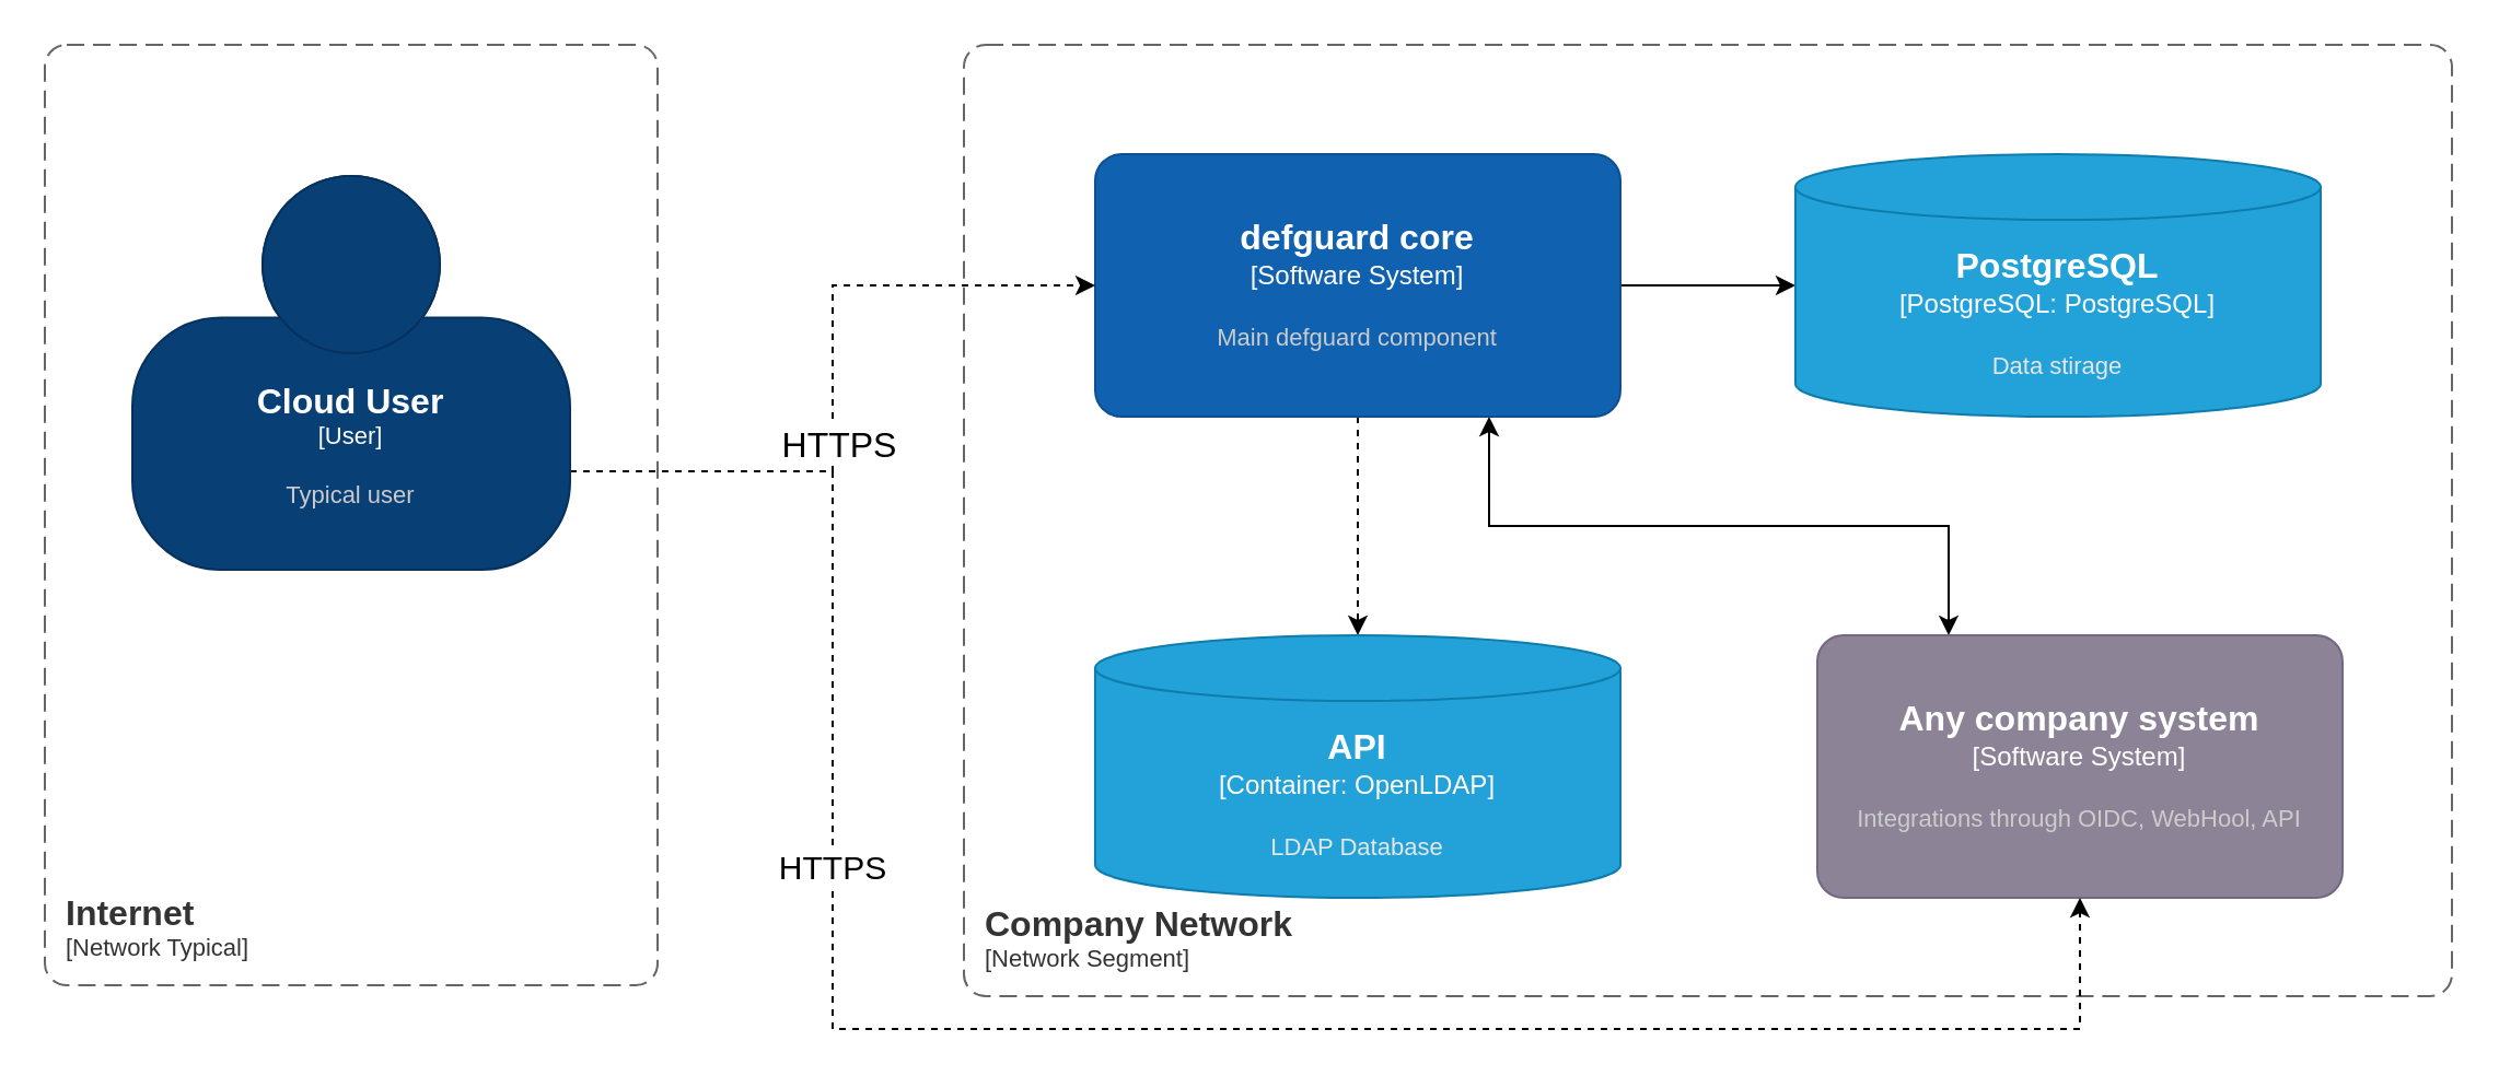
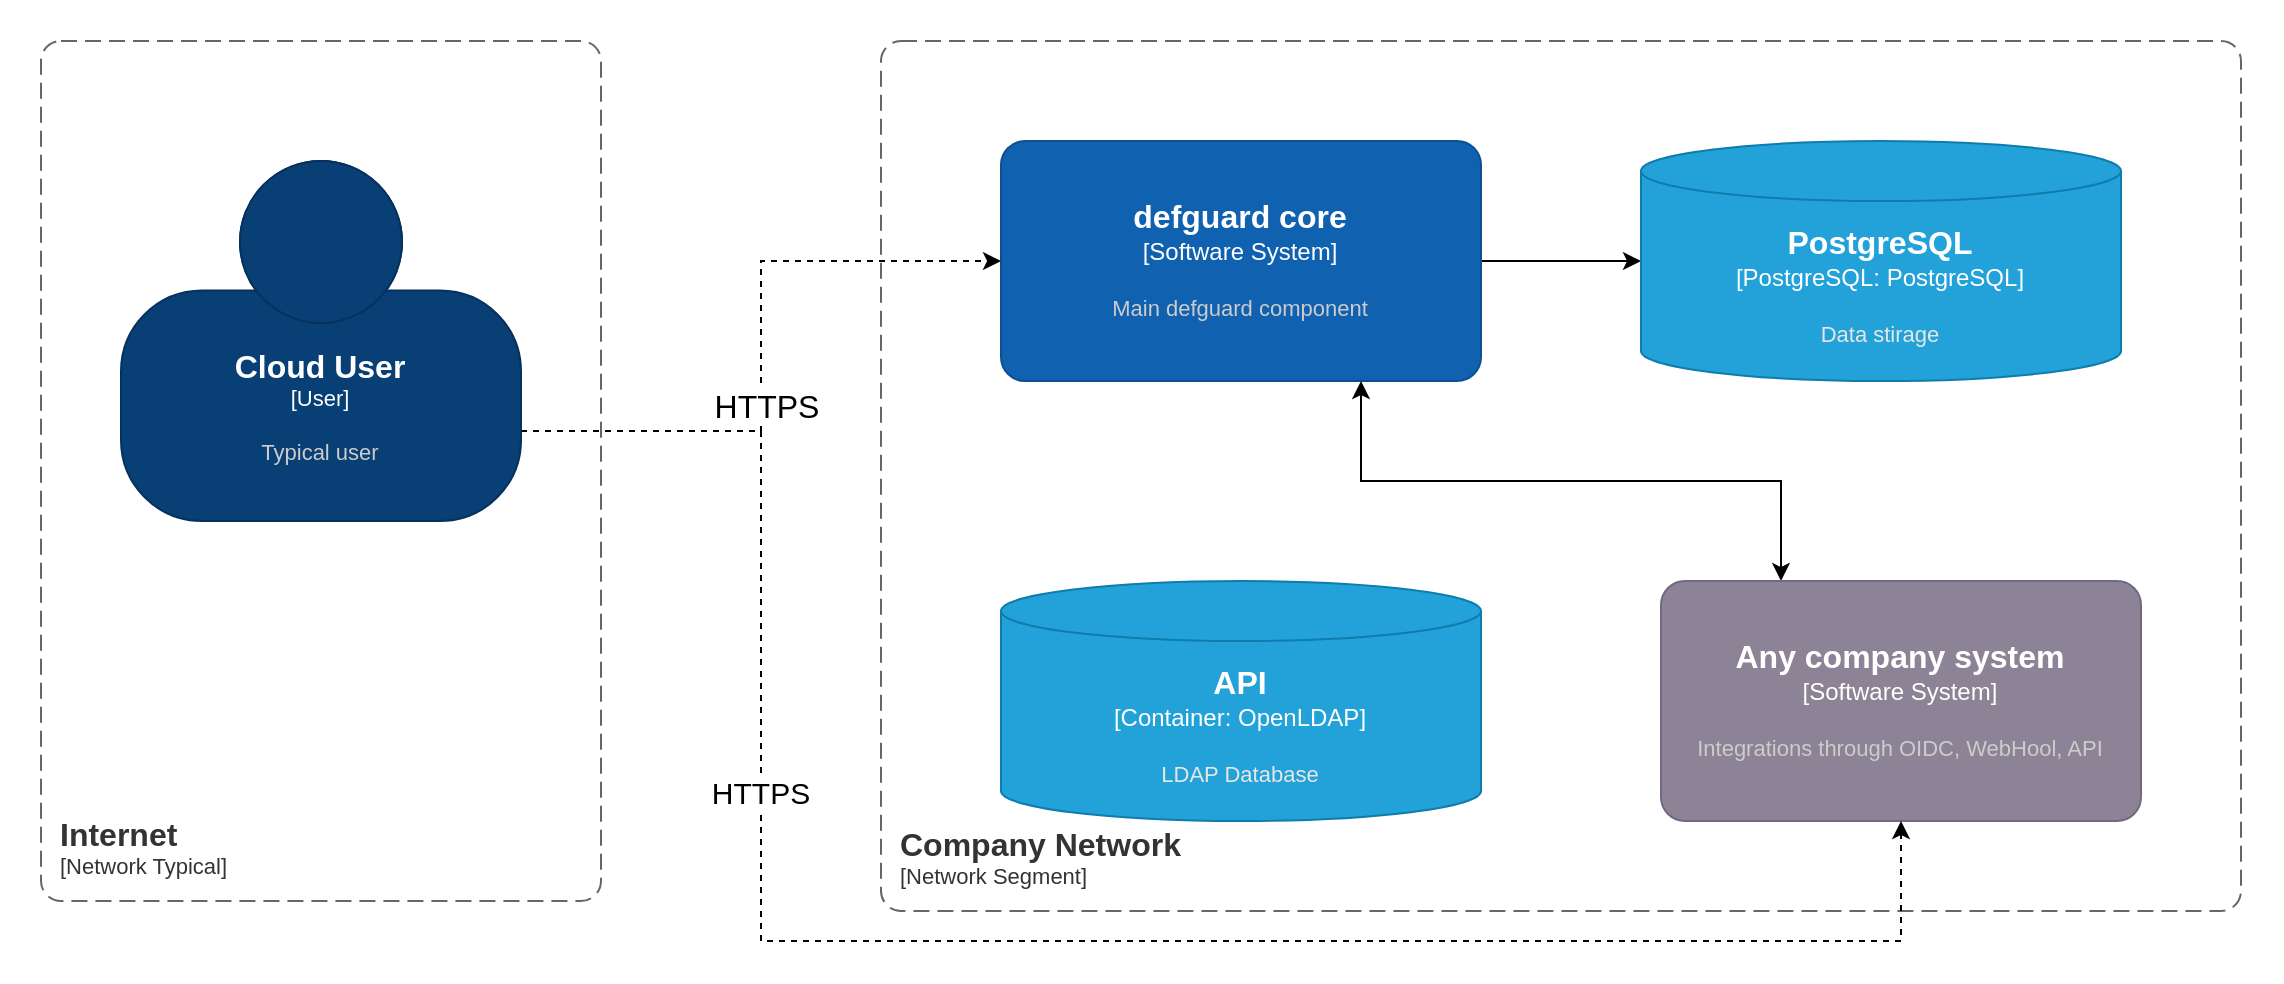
- <mxCell id="3" style="edgeStyle=orthogonalEdgeStyle;rounded=0;orthogonalLoop=1;jettySize=auto;html=1;exitX=0.5;exitY=1;exitDx=0;exitDy=0;exitPerimeter=0;entryX=0.5;entryY=0;entryDx=0;entryDy=0;entryPerimeter=0;dashed=1;" edge="1" parent="1" source="5" target="8"><mxGeometry relative="1" as="geometry" /></mxCell>
